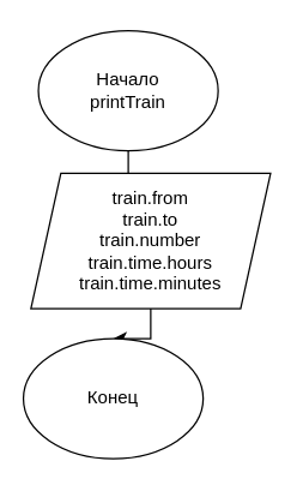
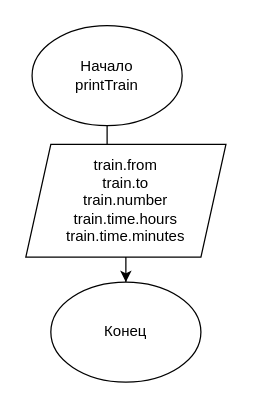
- <mxCell id="6" value="Конец" style="ellipse;whiteSpace=wrap;html=1;" parent="1" vertex="1"><mxGeometry x="15" y="225" width="120" height="80" as="geometry" /></mxCell>
+ <mxCell id="6" value="Конец" style="ellipse;whiteSpace=wrap;html=1;" parent="1" vertex="1"><mxGeometry x="40" y="225" width="120" height="80" as="geometry" /></mxCell>
